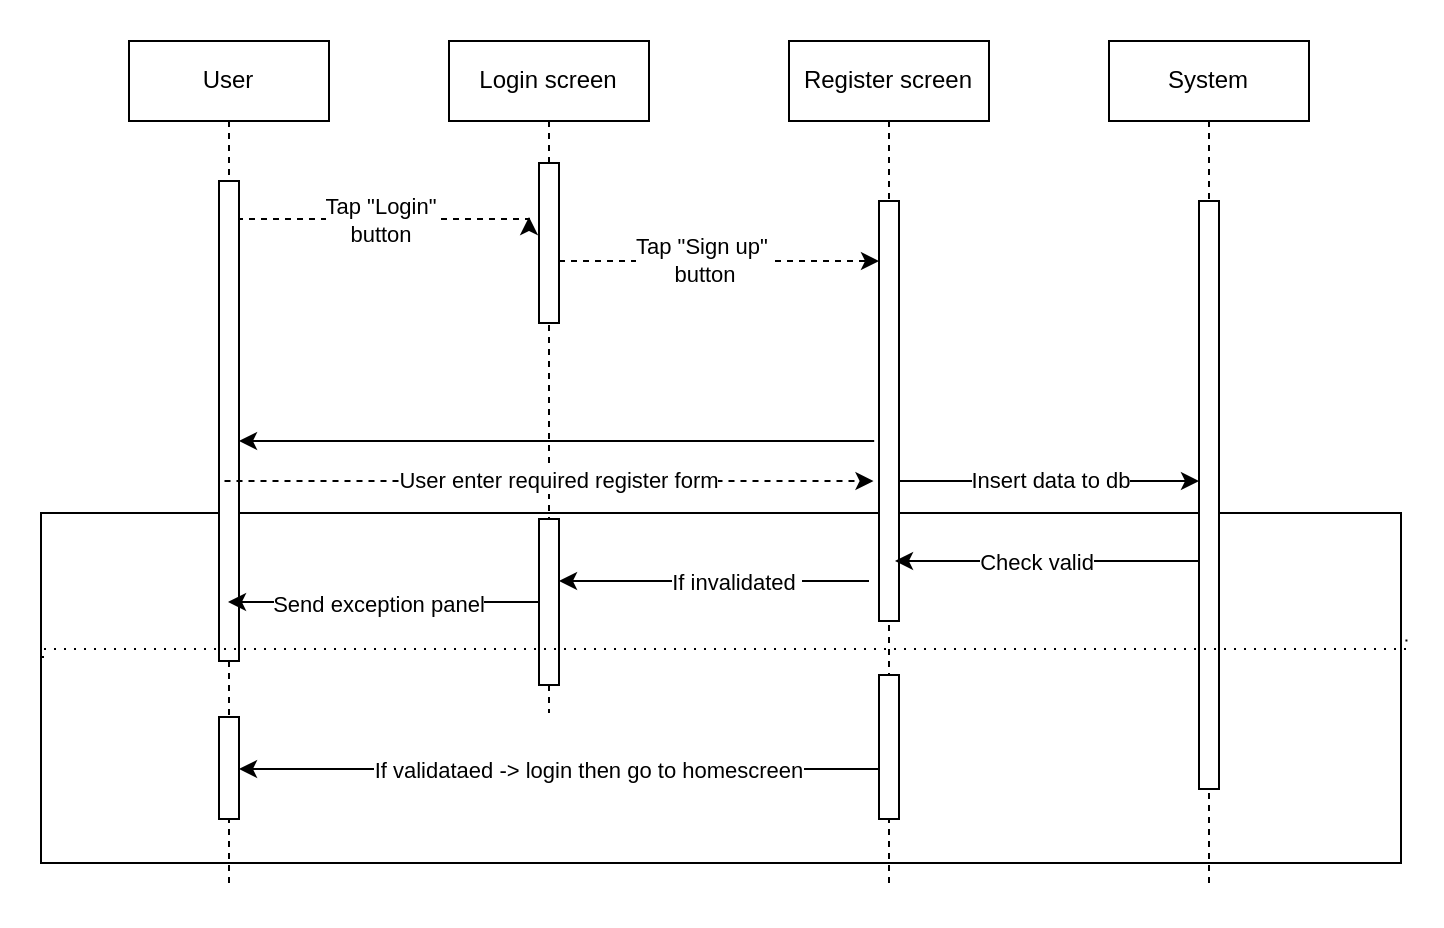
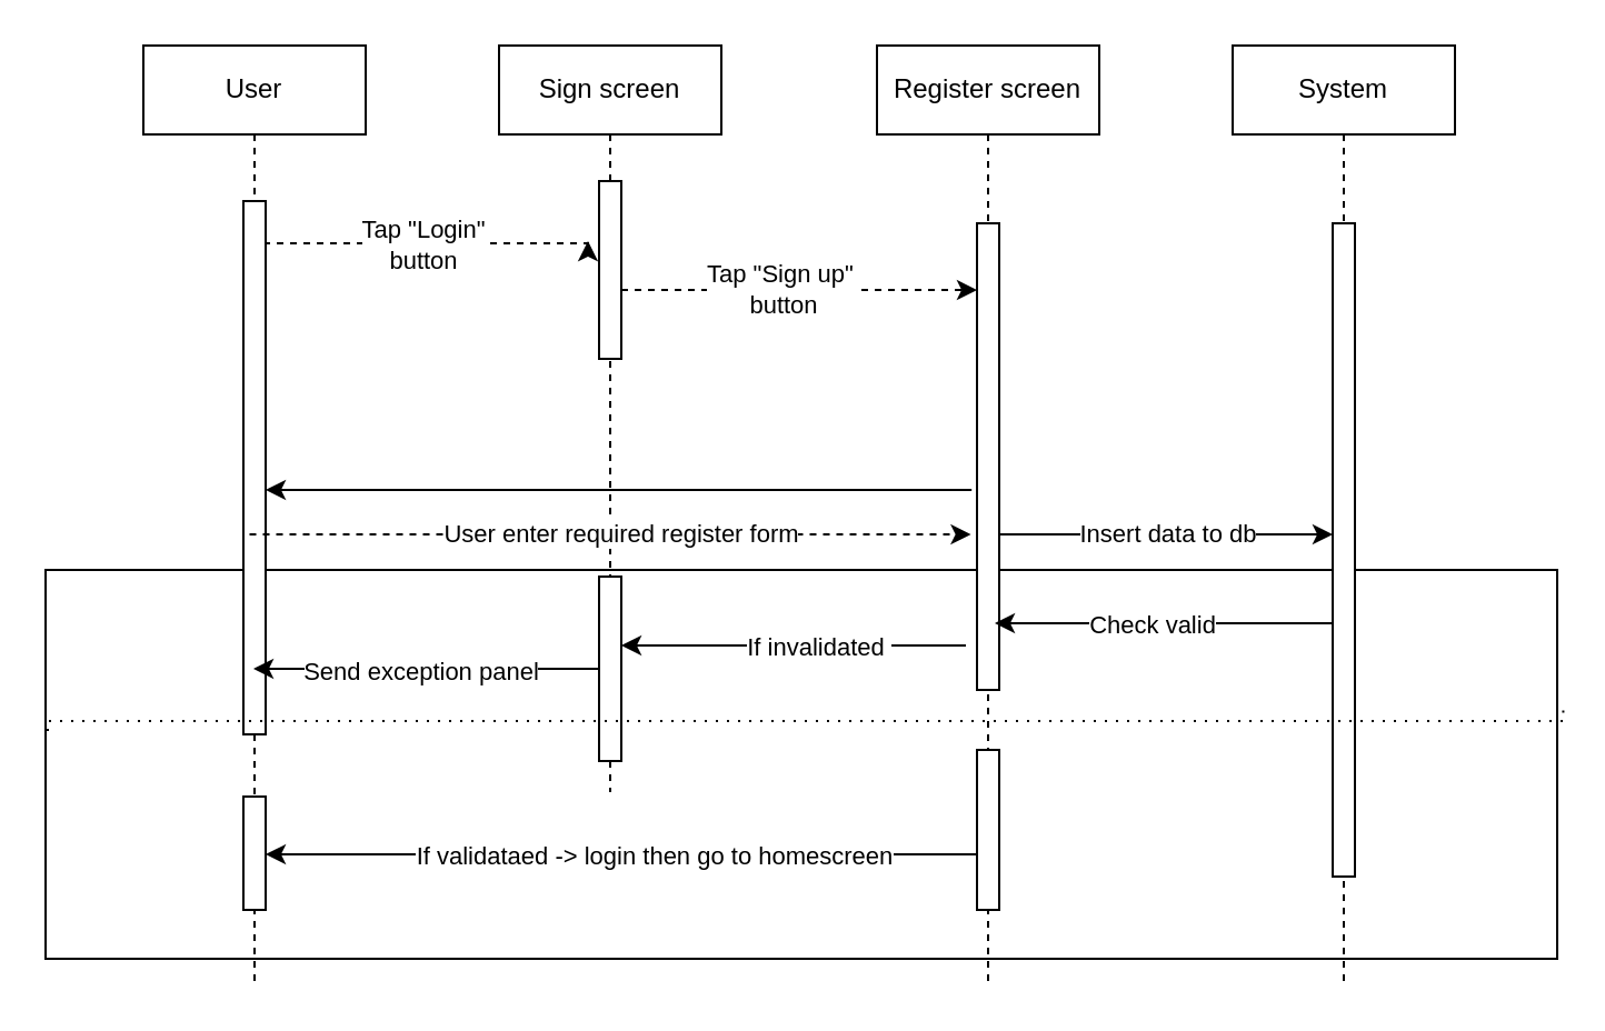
- <mxCell id="6" value="Login screen" style="shape=umlLifeline;perimeter=lifelinePerimeter;whiteSpace=wrap;html=1;container=0;dropTarget=0;collapsible=0;recursiveResize=0;outlineConnect=0;portConstraint=eastwest;newEdgeStyle={&quot;edgeStyle&quot;:&quot;elbowEdgeStyle&quot;,&quot;elbow&quot;:&quot;vertical&quot;,&quot;curved&quot;:0,&quot;rounded&quot;:0};" parent="1" vertex="1"><mxGeometry x="224" y="20" width="100" height="336" as="geometry" /></mxCell>
+ <mxCell id="6" value="Sign screen" style="shape=umlLifeline;perimeter=lifelinePerimeter;whiteSpace=wrap;html=1;container=0;dropTarget=0;collapsible=0;recursiveResize=0;outlineConnect=0;portConstraint=eastwest;newEdgeStyle={&quot;edgeStyle&quot;:&quot;elbowEdgeStyle&quot;,&quot;elbow&quot;:&quot;vertical&quot;,&quot;curved&quot;:0,&quot;rounded&quot;:0};" parent="1" vertex="1"><mxGeometry x="224" y="20" width="100" height="336" as="geometry" /></mxCell>
